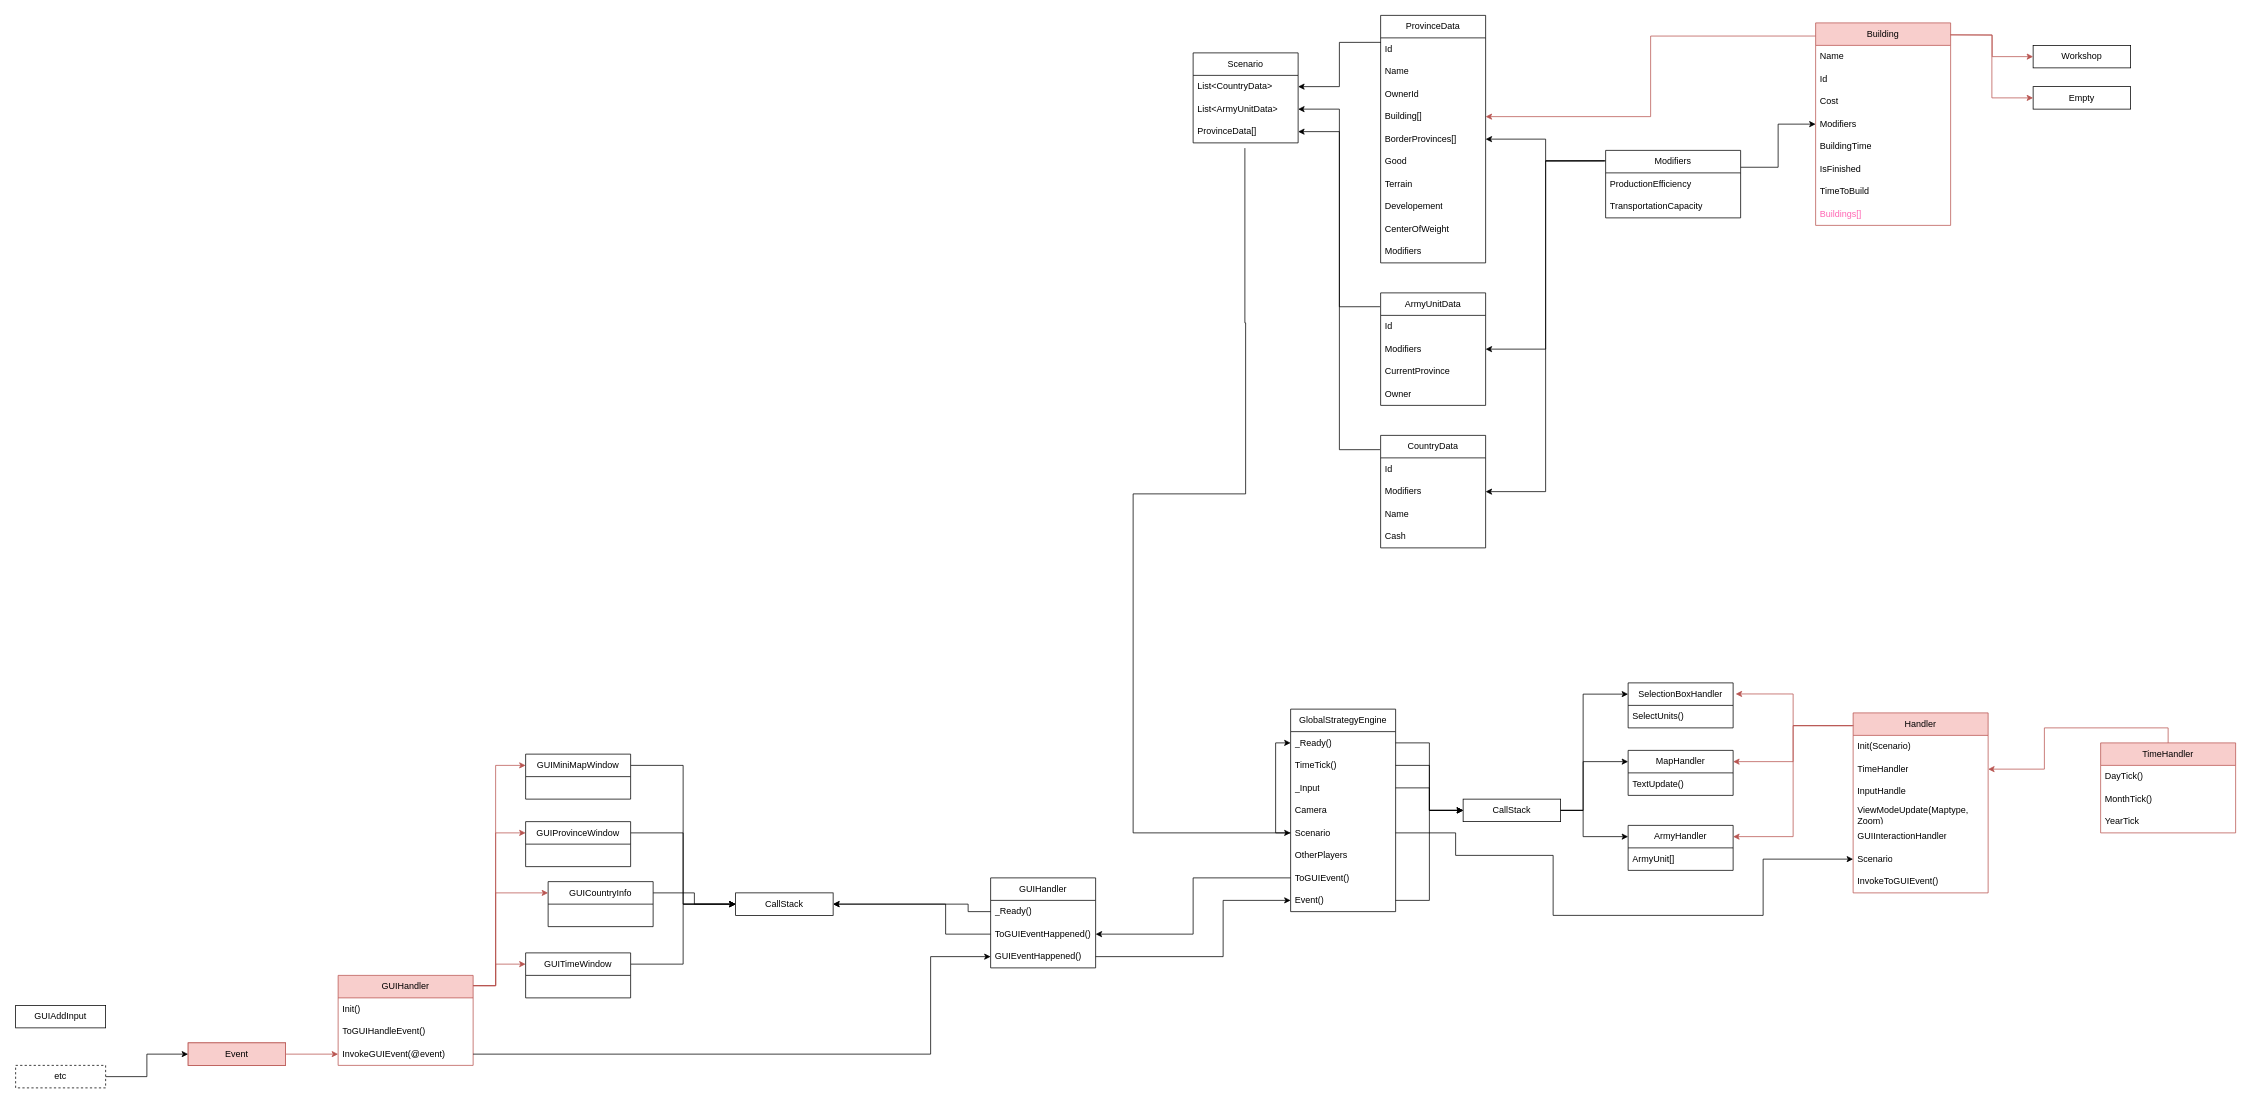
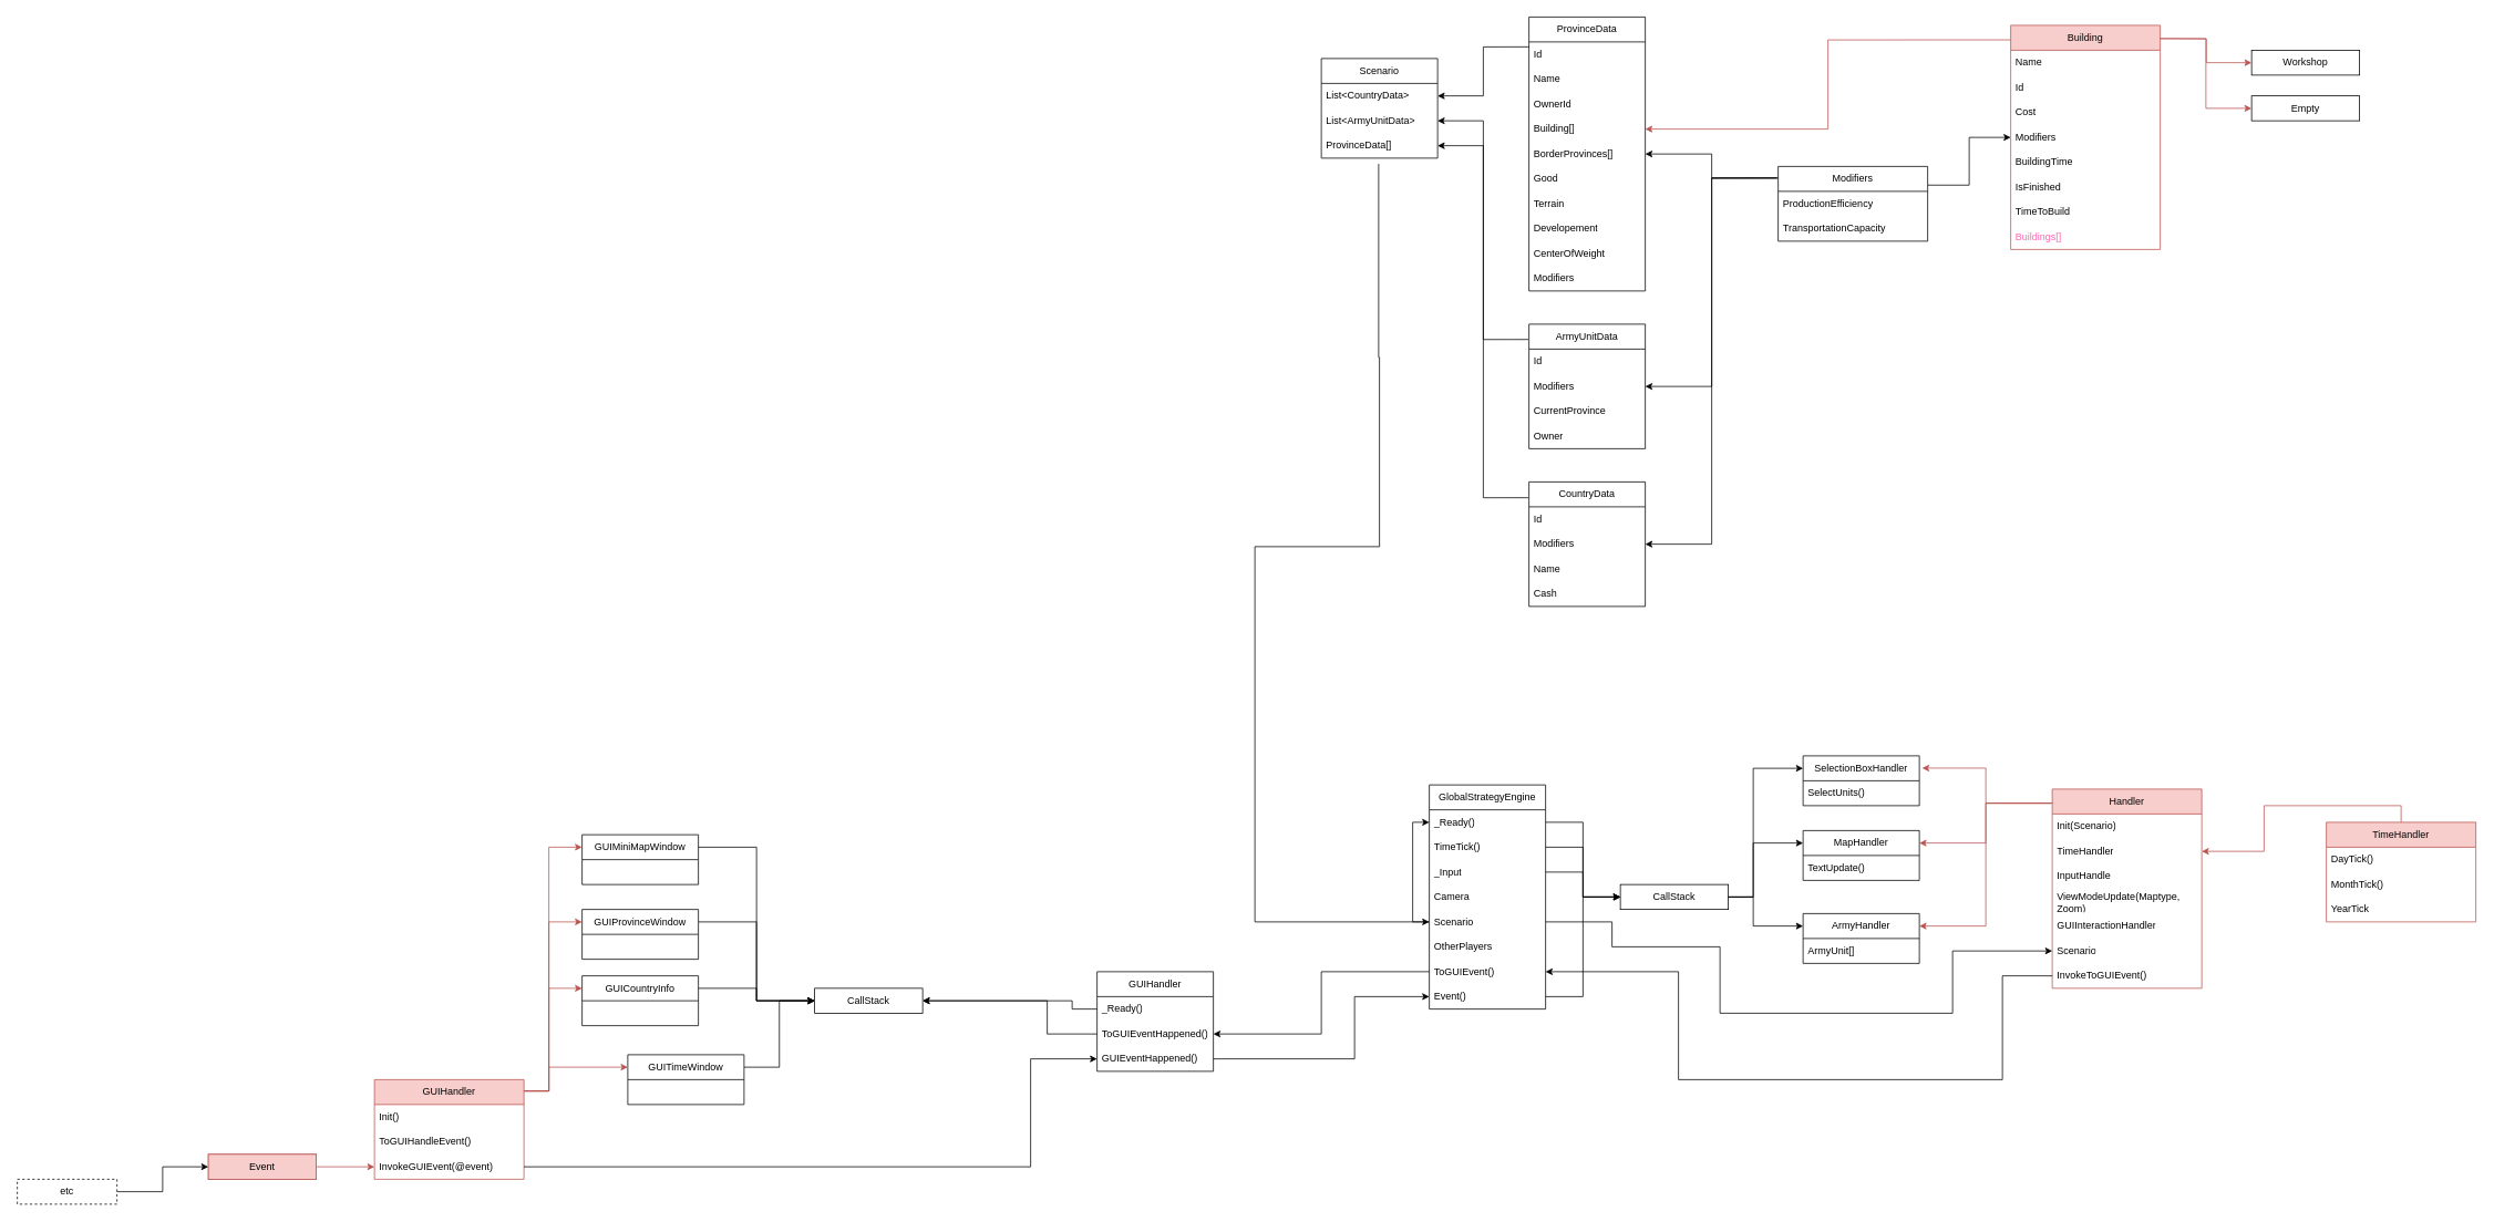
- <mxCell id="120" value="GUICountryInfo" style="swimlane;fontStyle=0;childLayout=stackLayout;horizontal=1;startSize=30;horizontalStack=0;resizeParent=1;resizeParentMax=0;resizeLast=0;collapsible=1;marginBottom=0;whiteSpace=wrap;html=1;" parent="1" vertex="1"><mxGeometry x="730" y="1175" width="140" height="60" as="geometry" /></mxCell>
+ <mxCell id="120" value="GUICountryInfo" style="swimlane;fontStyle=0;childLayout=stackLayout;horizontal=1;startSize=30;horizontalStack=0;resizeParent=1;resizeParentMax=0;resizeLast=0;collapsible=1;marginBottom=0;whiteSpace=wrap;html=1;" parent="1" vertex="1"><mxGeometry x="700" y="1175" width="140" height="60" as="geometry" /></mxCell>
- <mxCell id="122" value="GUITimeWindow" style="swimlane;fontStyle=0;childLayout=stackLayout;horizontal=1;startSize=30;horizontalStack=0;resizeParent=1;resizeParentMax=0;resizeLast=0;collapsible=1;marginBottom=0;whiteSpace=wrap;html=1;" parent="1" vertex="1"><mxGeometry x="700" y="1270" width="140" height="60" as="geometry" /></mxCell>
+ <mxCell id="122" value="GUITimeWindow" style="swimlane;fontStyle=0;childLayout=stackLayout;horizontal=1;startSize=30;horizontalStack=0;resizeParent=1;resizeParentMax=0;resizeLast=0;collapsible=1;marginBottom=0;whiteSpace=wrap;html=1;" parent="1" vertex="1"><mxGeometry x="755" y="1270" width="140" height="60" as="geometry" /></mxCell>
+ <mxCell id="102" style="edgeStyle=orthogonalEdgeStyle;rounded=0;orthogonalLoop=1;jettySize=auto;html=1;entryX=1;entryY=0.5;entryDx=0;entryDy=0;exitX=0;exitY=0.5;exitDx=0;exitDy=0;" parent="1" source="26" target="12" edge="1"><mxGeometry relative="1" as="geometry"><Array as="points"><mxPoint x="2410" y="1175" /><mxPoint x="2410" y="1300" /><mxPoint x="2020" y="1300" /><mxPoint x="2020" y="1170" /></Array></mxGeometry></mxCell>
- <mxCell id="98" value="GUIAddInput" style="rounded=0;whiteSpace=wrap;html=1;" parent="1" vertex="1"><mxGeometry x="20" y="1340" width="120" height="30" as="geometry" /></mxCell>
